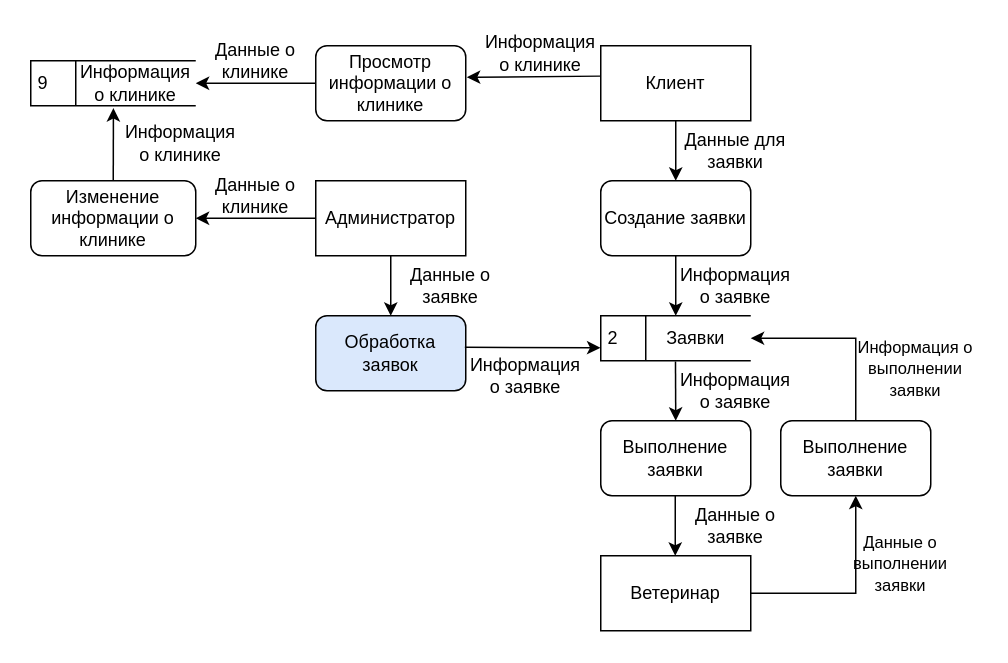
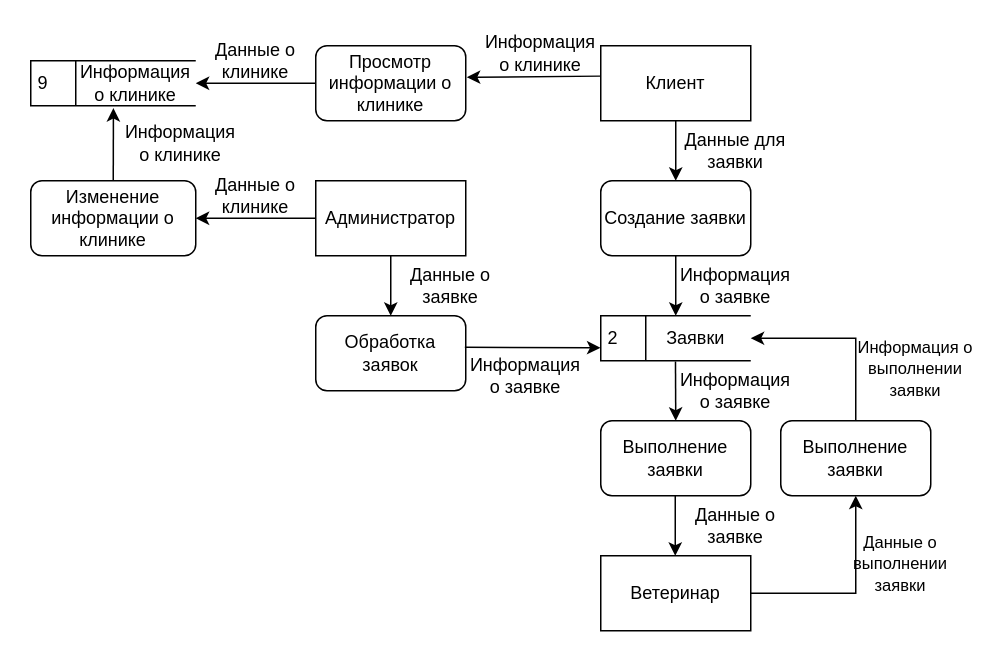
- <mxCell id="31" value="Обработка заявок" style="rounded=1;whiteSpace=wrap;html=1;fillColor=#dae8fc;" vertex="1" parent="1"><mxGeometry x="210" y="210" width="100" height="50" as="geometry" /></mxCell>
+ <mxCell id="31" value="Обработка заявок" style="rounded=1;whiteSpace=wrap;html=1;" vertex="1" parent="1"><mxGeometry x="210" y="210" width="100" height="50" as="geometry" /></mxCell>
